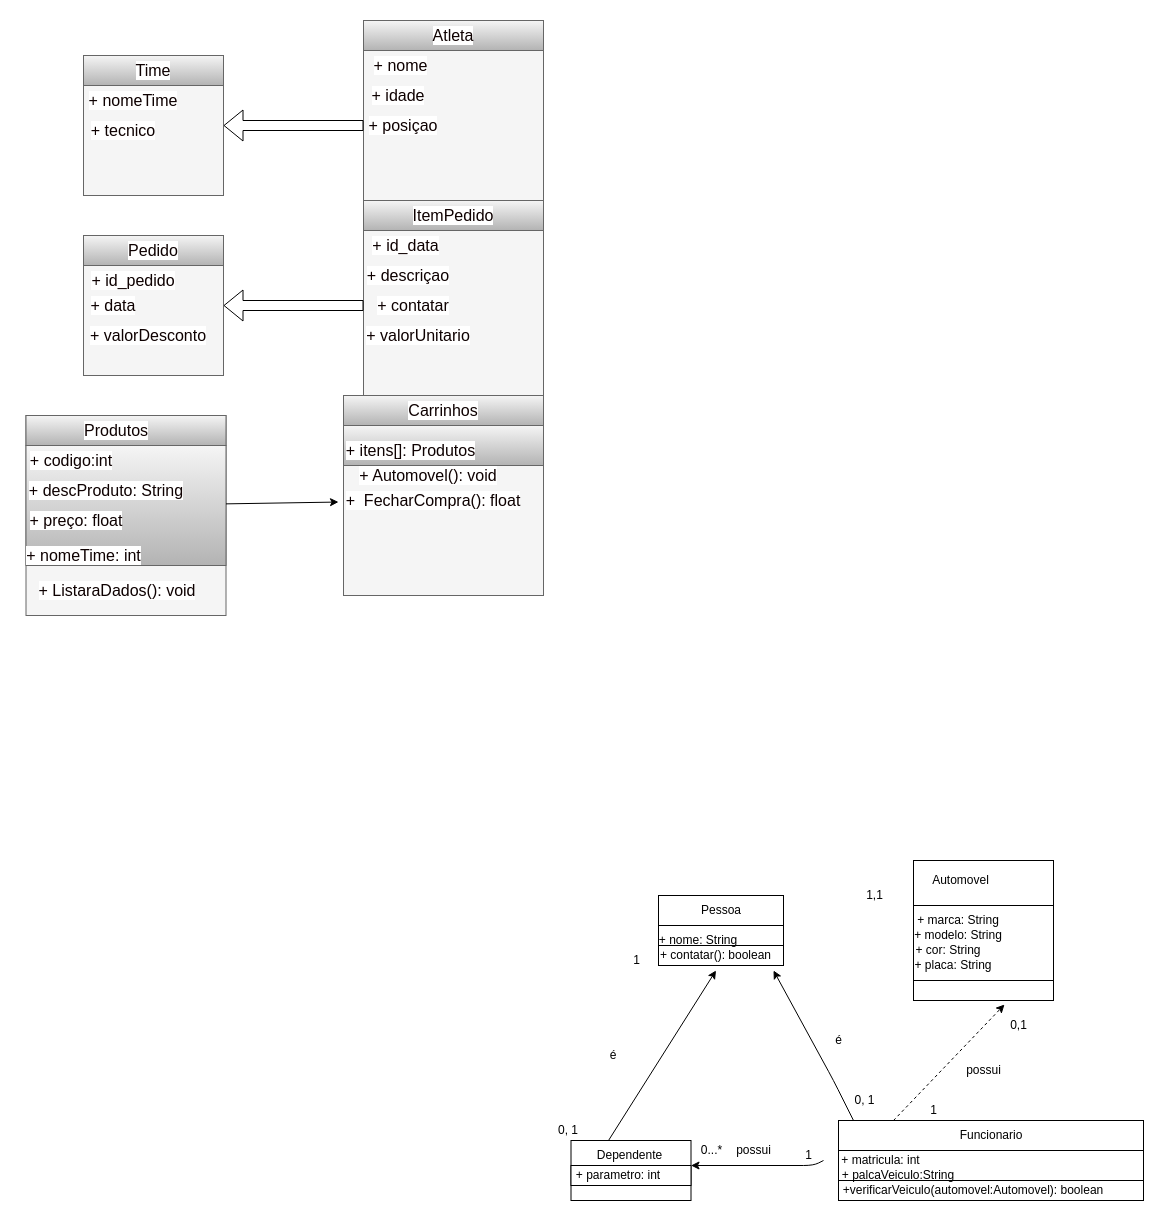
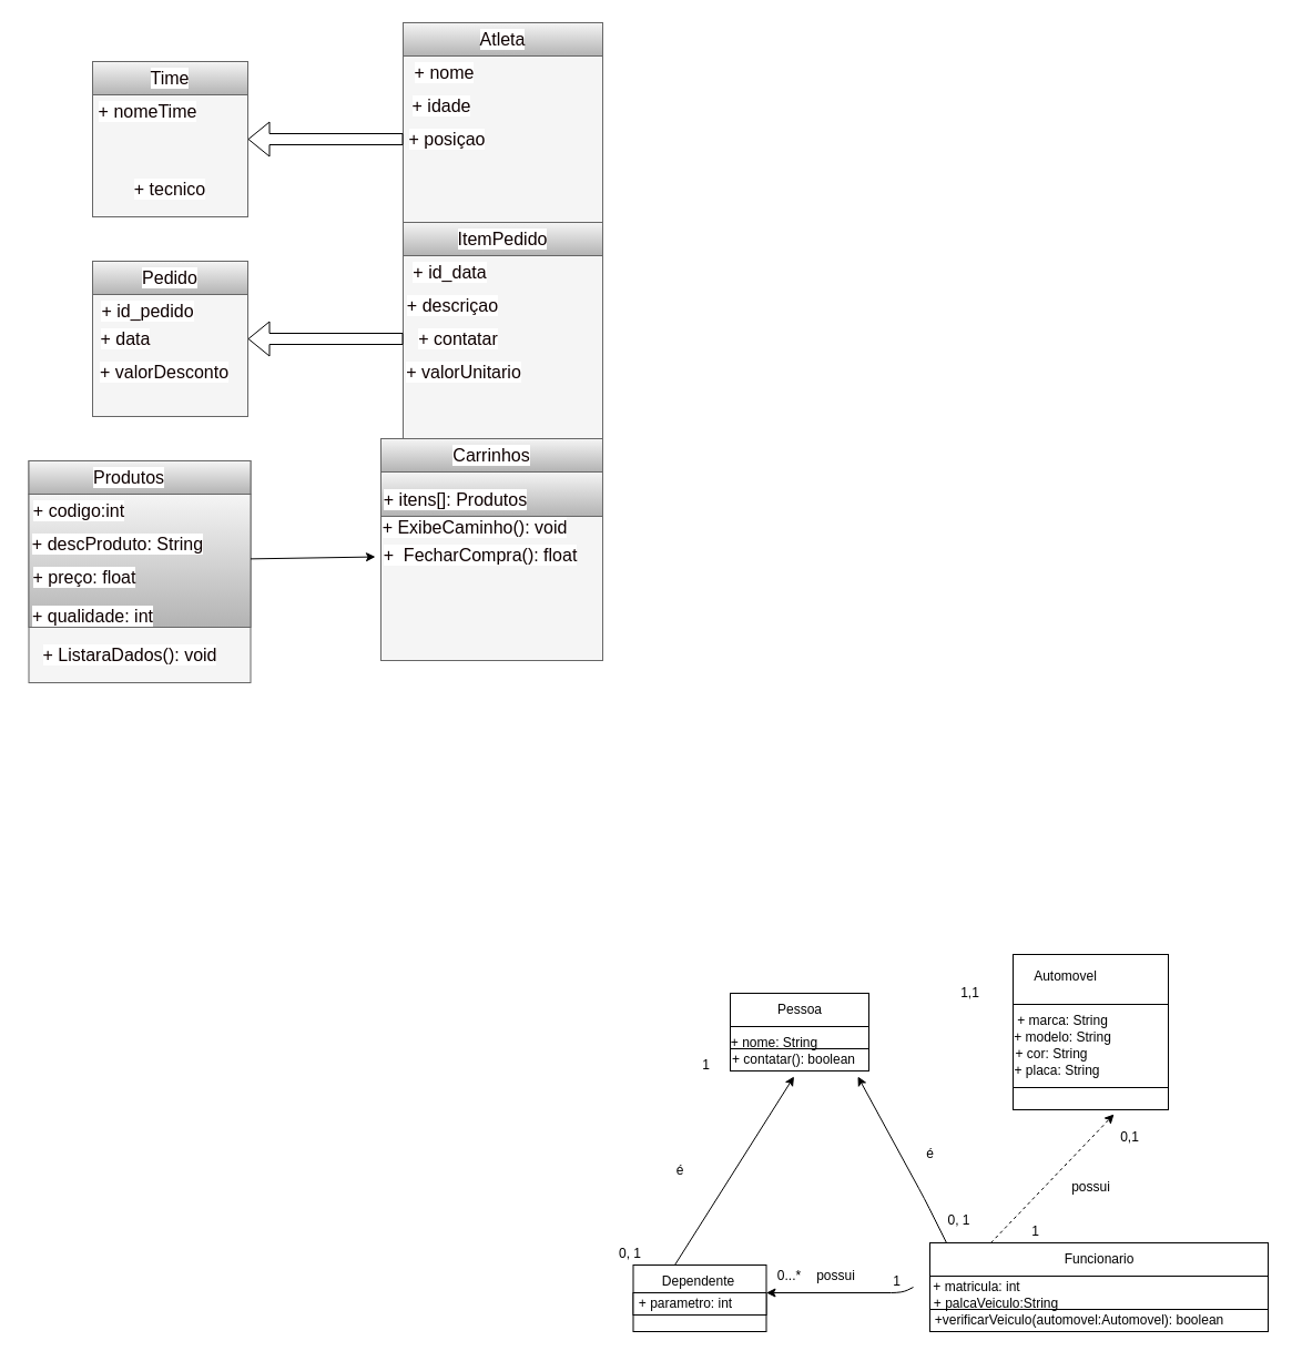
- <mxCell id="46" value="+ tecnico" style="text;strokeColor=none;align=center;fillColor=none;html=1;verticalAlign=middle;whiteSpace=wrap;rounded=0;labelBackgroundColor=#ffffff;fontSize=16;fontColor=#0e0101;" parent="41" vertex="1"><mxGeometry x="62.5" y="95" width="80" height="30" as="geometry" /></mxCell>
+ <mxCell id="46" value="+ tecnico" style="text;strokeColor=none;align=center;fillColor=none;html=1;verticalAlign=middle;whiteSpace=wrap;rounded=0;labelBackgroundColor=#ffffff;fontSize=16;fontColor=#0e0101;" parent="41" vertex="1"><mxGeometry x="92.5" y="135" width="80" height="30" as="geometry" /></mxCell>
- <mxCell id="68" value="+ Automovel(): void" style="text;strokeColor=none;align=center;fillColor=none;html=1;verticalAlign=middle;whiteSpace=wrap;rounded=0;labelBackgroundColor=#ffffff;fontSize=16;fontColor=#0e0101;" parent="41" vertex="1"><mxGeometry x="317.5" y="445" width="180" height="20" as="geometry" /></mxCell>
+ <mxCell id="68" value="+ ExibeCaminho(): void" style="text;strokeColor=none;align=center;fillColor=none;html=1;verticalAlign=middle;whiteSpace=wrap;rounded=0;labelBackgroundColor=#ffffff;fontSize=16;fontColor=#0e0101;" parent="41" vertex="1"><mxGeometry x="317.5" y="445" width="180" height="20" as="geometry" /></mxCell>
- <mxCell id="61" value="+ nomeTime: int" style="text;strokeColor=none;align=center;fillColor=none;html=1;verticalAlign=middle;whiteSpace=wrap;rounded=0;labelBackgroundColor=#ffffff;fontSize=16;fontColor=#0e0101;" parent="41" vertex="1"><mxGeometry y="525" width="125" height="20" as="geometry" /></mxCell>
+ <mxCell id="61" value="+ qualidade: int" style="text;strokeColor=none;align=center;fillColor=none;html=1;verticalAlign=middle;whiteSpace=wrap;rounded=0;labelBackgroundColor=#ffffff;fontSize=16;fontColor=#0e0101;" parent="41" vertex="1"><mxGeometry y="525" width="125" height="20" as="geometry" /></mxCell>
